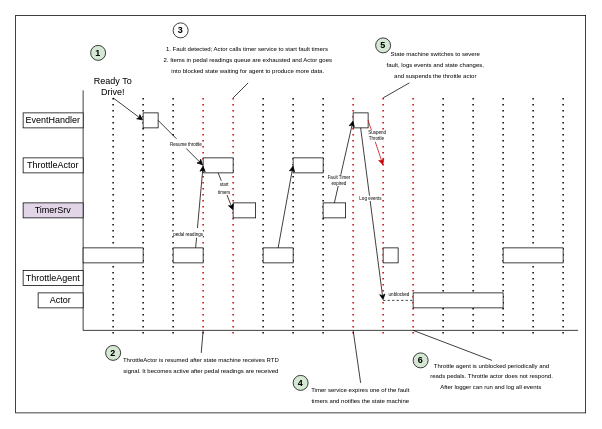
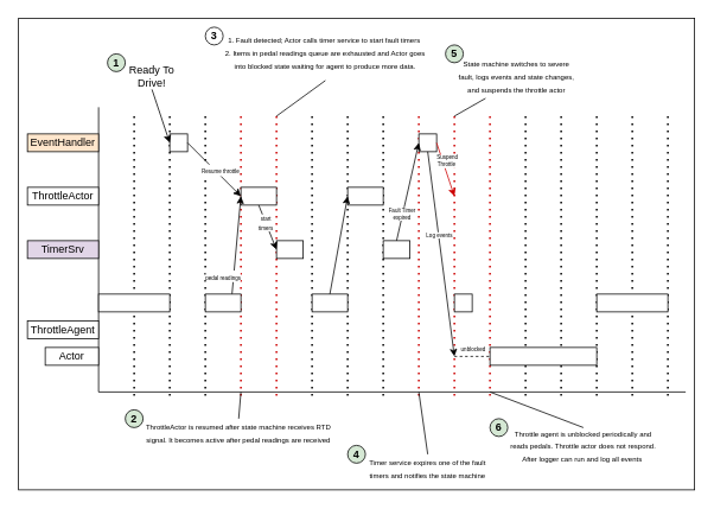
- <mxCell id="52" value="&lt;font style=&quot;font-size: 8px;&quot;&gt;1. Fault detected; Actor calls timer service to start fault timers&amp;nbsp;&lt;br&gt;2. Items in pedal readings queue are exhausted and Actor goes into blocked state waiting for agent to produce more data. &lt;br&gt;&lt;br&gt;&lt;/font&gt;" style="text;html=1;strokeColor=none;fillColor=none;align=center;verticalAlign=middle;whiteSpace=wrap;rounded=0;" parent="1" vertex="1"><mxGeometry x="215" y="60" width="230" height="50" as="geometry" /></mxCell>
+ <mxCell id="52" value="&lt;font style=&quot;font-size: 8px;&quot;&gt;1. Fault detected; Actor calls timer service to start fault timers&amp;nbsp;&lt;br&gt;2. Items in pedal readings queue are exhausted and Actor goes into blocked state waiting for agent to produce more data. &lt;br&gt;&lt;br&gt;&lt;/font&gt;" style="text;html=1;strokeColor=none;fillColor=none;align=center;verticalAlign=middle;whiteSpace=wrap;rounded=0;" parent="1" vertex="1"><mxGeometry x="250" y="40" width="230" height="50" as="geometry" /></mxCell>
- <mxCell id="24" value="Ready To Drive!" style="text;html=1;strokeColor=none;fillColor=none;align=center;verticalAlign=middle;whiteSpace=wrap;rounded=0;" parent="1" vertex="1"><mxGeometry x="120" y="100" width="60" height="30" as="geometry" /></mxCell>
+ <mxCell id="24" value="Ready To Drive!" style="text;html=1;strokeColor=none;fillColor=none;align=center;verticalAlign=middle;whiteSpace=wrap;rounded=0;" parent="1" vertex="1"><mxGeometry x="140" y="70" width="60" height="30" as="geometry" /></mxCell>
- <mxCell id="22" value="EventHandler" style="rounded=0;whiteSpace=wrap;html=1;" parent="1" vertex="1"><mxGeometry x="30" y="150" width="80" height="20" as="geometry" /></mxCell>
+ <mxCell id="22" value="EventHandler" style="rounded=0;whiteSpace=wrap;html=1;fillColor=#ffe6cc;" parent="1" vertex="1"><mxGeometry x="30" y="150" width="80" height="20" as="geometry" /></mxCell>
